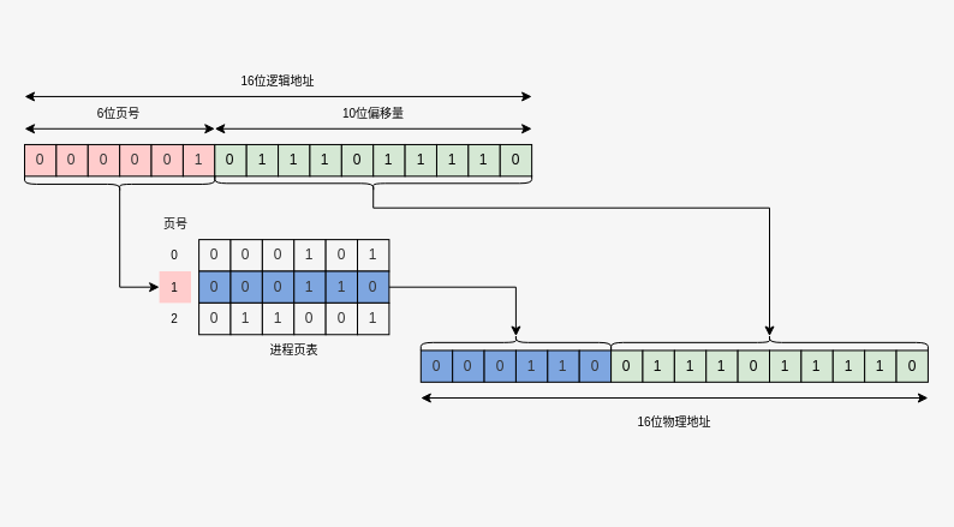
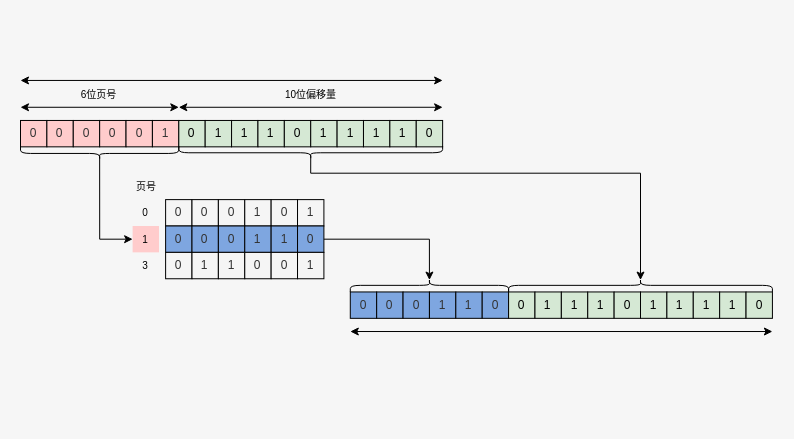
- <mxCell id="8" value="16位逻辑地址" style="text;html=1;strokeColor=none;fillColor=none;align=center;verticalAlign=middle;whiteSpace=wrap;rounded=0;fontSize=10;" parent="2" vertex="1"><mxGeometry x="164.895" width="92.341" height="26.383" as="geometry" /></mxCell>
- <mxCell id="53" value="2" style="text;html=1;strokeColor=none;fillColor=none;align=center;verticalAlign=middle;whiteSpace=wrap;rounded=0;fontSize=10;" parent="2" vertex="1"><mxGeometry x="112.128" y="197.872" width="26.383" height="26.383" as="geometry" /></mxCell>
+ <mxCell id="53" value="3" style="text;html=1;strokeColor=none;fillColor=none;align=center;verticalAlign=middle;whiteSpace=wrap;rounded=0;fontSize=10;" parent="2" vertex="1"><mxGeometry x="112.128" y="197.872" width="26.383" height="26.383" as="geometry" /></mxCell>
- <mxCell id="54" value="进程页表" style="text;html=1;strokeColor=none;fillColor=none;align=center;verticalAlign=middle;whiteSpace=wrap;rounded=0;fontSize=10;" parent="2" vertex="1"><mxGeometry x="194.576" y="224.255" width="59.362" height="26.383" as="geometry" /></mxCell>
- <mxCell id="60" value="16位物理地址" style="text;html=1;strokeColor=none;fillColor=none;align=center;verticalAlign=middle;whiteSpace=wrap;rounded=0;fontSize=10;" parent="2" vertex="1"><mxGeometry x="494.684" y="283.617" width="92.341" height="26.383" as="geometry" /></mxCell>
